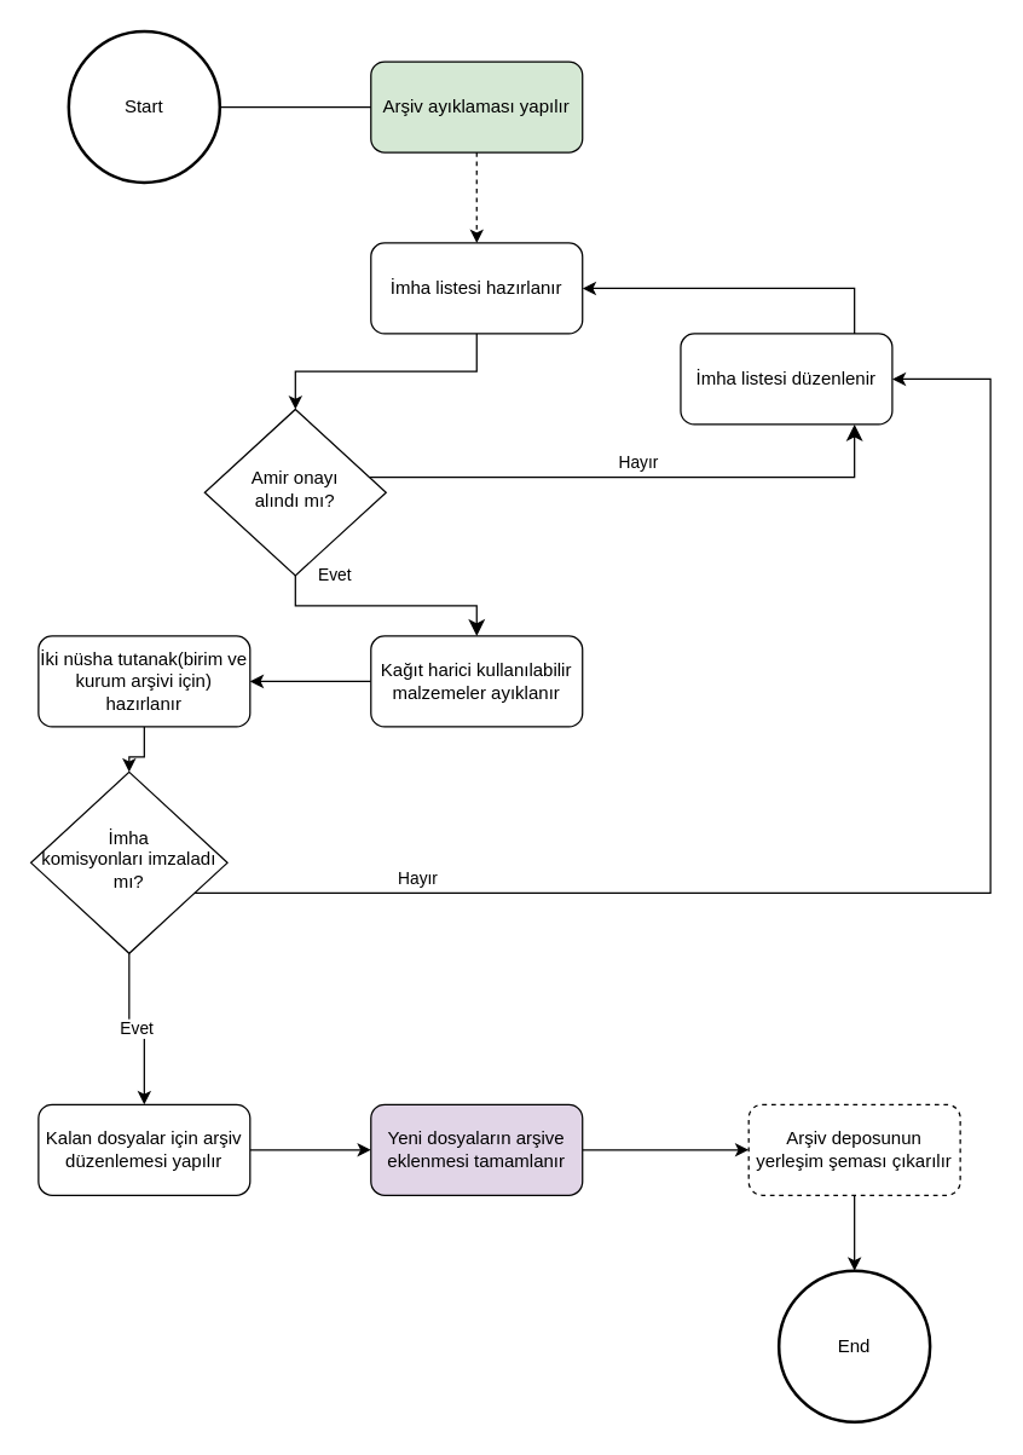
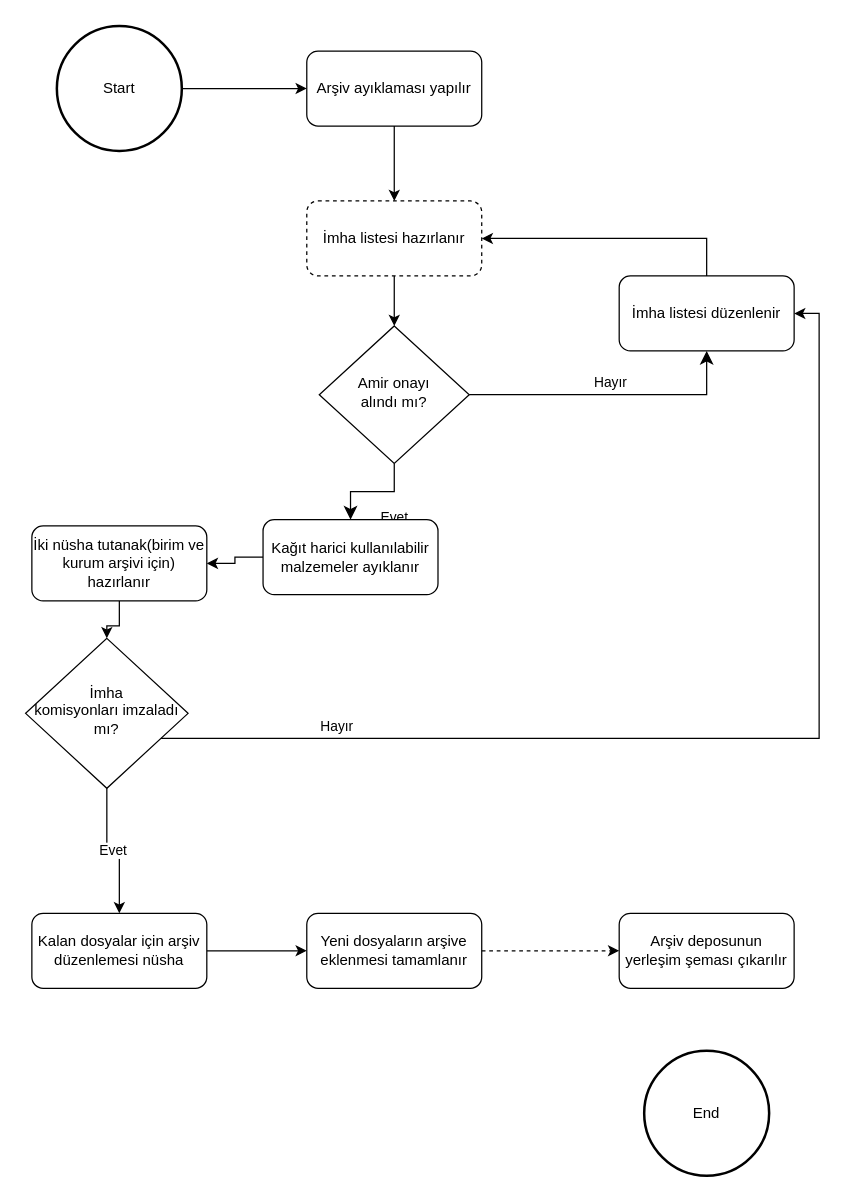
- <mxCell id="11" style="edgeStyle=orthogonalEdgeStyle;rounded=0;orthogonalLoop=1;jettySize=auto;html=1;endArrow=none;" edge="1" parent="1" source="12" target="3"><mxGeometry relative="1" as="geometry" /></mxCell>
+ <mxCell id="11" style="edgeStyle=orthogonalEdgeStyle;rounded=0;orthogonalLoop=1;jettySize=auto;html=1;" edge="1" parent="1" source="12" target="3"><mxGeometry relative="1" as="geometry" /></mxCell>
- <mxCell id="3" value="Arşiv ayıklaması yapılır" style="rounded=1;whiteSpace=wrap;html=1;fontSize=12;glass=0;strokeWidth=1;shadow=0;fillColor=#d5e8d4;" parent="1" vertex="1"><mxGeometry x="245" y="40" width="140" height="60" as="geometry" /></mxCell>
+ <mxCell id="3" value="Arşiv ayıklaması yapılır" style="rounded=1;whiteSpace=wrap;html=1;fontSize=12;glass=0;strokeWidth=1;shadow=0;" parent="1" vertex="1"><mxGeometry x="245" y="40" width="140" height="60" as="geometry" /></mxCell>
- <mxCell id="13" value="" style="edgeStyle=orthogonalEdgeStyle;rounded=0;orthogonalLoop=1;jettySize=auto;html=1;dashed=1;" edge="1" parent="1" source="3" target="14"><mxGeometry relative="1" as="geometry"><mxPoint x="305" y="80" as="sourcePoint" /><mxPoint x="305" y="200" as="targetPoint" /></mxGeometry></mxCell>
+ <mxCell id="13" value="" style="edgeStyle=orthogonalEdgeStyle;rounded=0;orthogonalLoop=1;jettySize=auto;html=1;" edge="1" parent="1" source="3" target="14"><mxGeometry relative="1" as="geometry"><mxPoint x="305" y="80" as="sourcePoint" /><mxPoint x="305" y="200" as="targetPoint" /></mxGeometry></mxCell>
- <mxCell id="14" value="İmha listesi hazırlanır" style="rounded=1;whiteSpace=wrap;html=1;fontSize=12;glass=0;strokeWidth=1;shadow=0;" parent="1" vertex="1"><mxGeometry x="245" y="160" width="140" height="60" as="geometry" /></mxCell>
+ <mxCell id="14" value="İmha listesi hazırlanır" style="rounded=1;whiteSpace=wrap;html=1;fontSize=12;glass=0;strokeWidth=1;shadow=0;dashed=1;" parent="1" vertex="1"><mxGeometry x="245" y="160" width="140" height="60" as="geometry" /></mxCell>
- <mxCell id="8" value="İmha listesi düzenlenir" style="rounded=1;whiteSpace=wrap;html=1;fontSize=12;glass=0;strokeWidth=1;shadow=0;" parent="1" vertex="1"><mxGeometry x="450" y="220" width="140" height="60" as="geometry" /></mxCell>
+ <mxCell id="8" value="İmha listesi düzenlenir" style="rounded=1;whiteSpace=wrap;html=1;fontSize=12;glass=0;strokeWidth=1;shadow=0;" parent="1" vertex="1"><mxGeometry x="495" y="220" width="140" height="60" as="geometry" /></mxCell>
- <mxCell id="6" value="Amir onayı &lt;br&gt;alındı mı?" style="rhombus;whiteSpace=wrap;html=1;shadow=0;fontFamily=Helvetica;fontSize=12;align=center;strokeWidth=1;spacing=6;spacingTop=-4;" parent="1" vertex="1"><mxGeometry x="135" y="270" width="120" height="110" as="geometry" /></mxCell>
+ <mxCell id="6" value="Amir onayı &lt;br&gt;alındı mı?" style="rhombus;whiteSpace=wrap;html=1;shadow=0;fontFamily=Helvetica;fontSize=12;align=center;strokeWidth=1;spacing=6;spacingTop=-4;" parent="1" vertex="1"><mxGeometry x="255" y="260" width="120" height="110" as="geometry" /></mxCell>
- <mxCell id="10" value="Kağıt harici kullanılabilir malzemeler ayıklanır" style="rounded=1;whiteSpace=wrap;html=1;fontSize=12;glass=0;strokeWidth=1;shadow=0;" parent="1" vertex="1"><mxGeometry x="245" y="420" width="140" height="60" as="geometry" /></mxCell>
+ <mxCell id="10" value="Kağıt harici kullanılabilir malzemeler ayıklanır" style="rounded=1;whiteSpace=wrap;html=1;fontSize=12;glass=0;strokeWidth=1;shadow=0;" parent="1" vertex="1"><mxGeometry x="210" y="415" width="140" height="60" as="geometry" /></mxCell>
- <mxCell id="22" value="Kalan dosyalar için arşiv düzenlemesi yapılır" style="rounded=1;whiteSpace=wrap;html=1;fontSize=12;glass=0;strokeWidth=1;shadow=0;" vertex="1" parent="1"><mxGeometry x="25" y="730" width="140" height="60" as="geometry" /></mxCell>
+ <mxCell id="22" value="Kalan dosyalar için arşiv düzenlemesi nüsha" style="rounded=1;whiteSpace=wrap;html=1;fontSize=12;glass=0;strokeWidth=1;shadow=0;" vertex="1" parent="1"><mxGeometry x="25" y="730" width="140" height="60" as="geometry" /></mxCell>
- <mxCell id="24" value="Yeni dosyaların arşive eklenmesi tamamlanır" style="rounded=1;whiteSpace=wrap;html=1;fontSize=12;glass=0;strokeWidth=1;shadow=0;fillColor=#e1d5e7;" vertex="1" parent="1"><mxGeometry x="245" y="730" width="140" height="60" as="geometry" /></mxCell>
+ <mxCell id="24" value="Yeni dosyaların arşive eklenmesi tamamlanır" style="rounded=1;whiteSpace=wrap;html=1;fontSize=12;glass=0;strokeWidth=1;shadow=0;" vertex="1" parent="1"><mxGeometry x="245" y="730" width="140" height="60" as="geometry" /></mxCell>
- <mxCell id="23" style="edgeStyle=orthogonalEdgeStyle;rounded=0;orthogonalLoop=1;jettySize=auto;html=1;" edge="1" parent="1" source="24" target="26"><mxGeometry relative="1" as="geometry" /></mxCell>
+ <mxCell id="23" style="edgeStyle=orthogonalEdgeStyle;rounded=0;orthogonalLoop=1;jettySize=auto;html=1;dashed=1;" edge="1" parent="1" source="24" target="26"><mxGeometry relative="1" as="geometry" /></mxCell>
- <mxCell id="26" value="Arşiv deposunun &lt;br&gt;yerleşim şeması çıkarılır" style="rounded=1;whiteSpace=wrap;html=1;fontSize=12;glass=0;strokeWidth=1;shadow=0;dashed=1;" vertex="1" parent="1"><mxGeometry x="495" y="730" width="140" height="60" as="geometry" /></mxCell>
+ <mxCell id="26" value="Arşiv deposunun &lt;br&gt;yerleşim şeması çıkarılır" style="rounded=1;whiteSpace=wrap;html=1;fontSize=12;glass=0;strokeWidth=1;shadow=0;" vertex="1" parent="1"><mxGeometry x="495" y="730" width="140" height="60" as="geometry" /></mxCell>
- <mxCell id="25" style="edgeStyle=orthogonalEdgeStyle;rounded=0;orthogonalLoop=1;jettySize=auto;html=1;" edge="1" parent="1" source="26" target="27"><mxGeometry relative="1" as="geometry"><mxPoint x="565" y="850" as="targetPoint" /></mxGeometry></mxCell>
